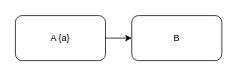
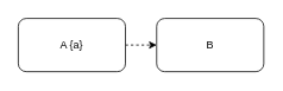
- <mxCell id="2" style="edgeStyle=orthogonalEdgeStyle;rounded=0;orthogonalLoop=1;jettySize=auto;html=1;exitX=1;exitY=0.5;exitDx=0;exitDy=0;entryX=0;entryY=0.5;entryDx=0;entryDy=0;" edge="1" parent="1" source="3" target="4"><mxGeometry relative="1" as="geometry" /></mxCell>
+ <mxCell id="2" style="edgeStyle=orthogonalEdgeStyle;rounded=0;orthogonalLoop=1;jettySize=auto;html=1;exitX=1;exitY=0.5;exitDx=0;exitDy=0;entryX=0;entryY=0.5;entryDx=0;entryDy=0;dashed=1;" edge="1" parent="1" source="3" target="4"><mxGeometry relative="1" as="geometry" /></mxCell>
